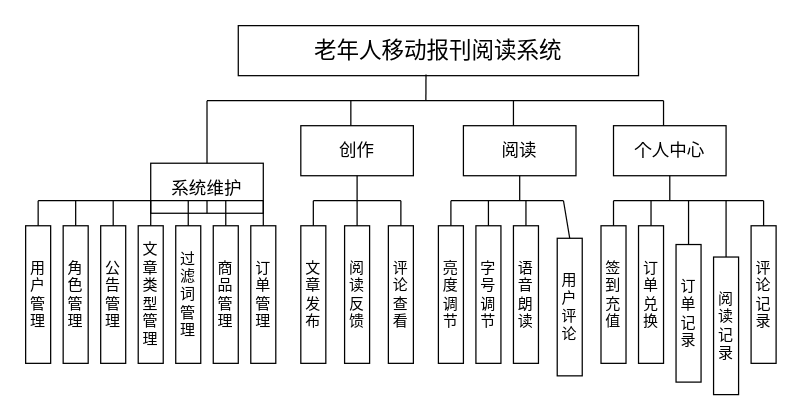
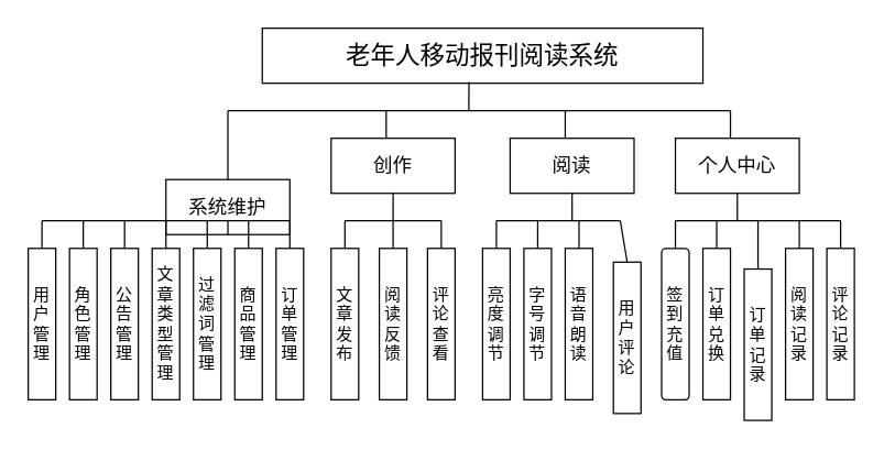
- <mxCell id="47" value="签到充值" style="rounded=0;whiteSpace=wrap;html=1;container=0;" vertex="1" parent="1"><mxGeometry x="480" y="180" width="20" height="110" as="geometry" /></mxCell>
+ <mxCell id="47" value="签到充值" style="whiteSpace=wrap;html=1;container=0;rounded=1;" vertex="1" parent="1"><mxGeometry x="480" y="180" width="20" height="110" as="geometry" /></mxCell>
- <mxCell id="50" value="阅读记录" style="rounded=0;whiteSpace=wrap;html=1;container=0;" vertex="1" parent="1"><mxGeometry x="570" y="205" width="20" height="110" as="geometry" /></mxCell>
+ <mxCell id="50" value="阅读记录" style="rounded=0;whiteSpace=wrap;html=1;container=0;" vertex="1" parent="1"><mxGeometry x="570" y="180" width="20" height="110" as="geometry" /></mxCell>
